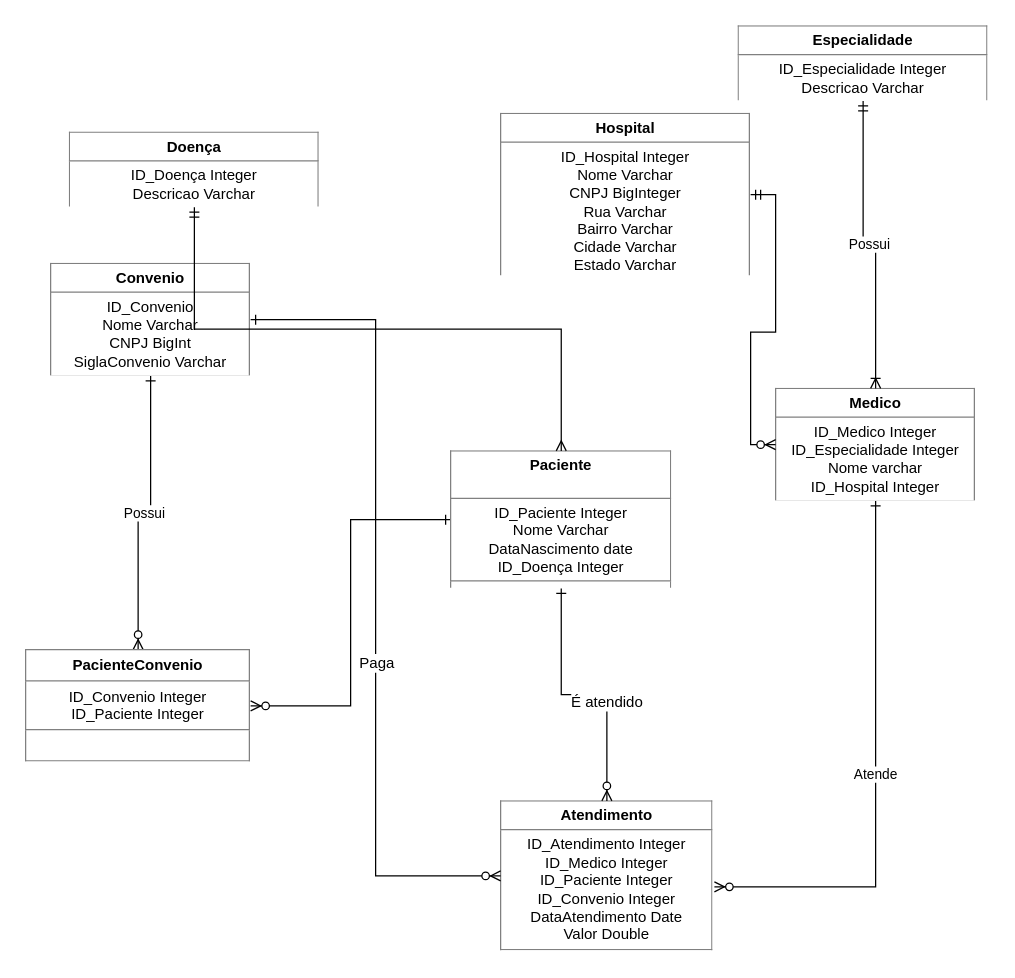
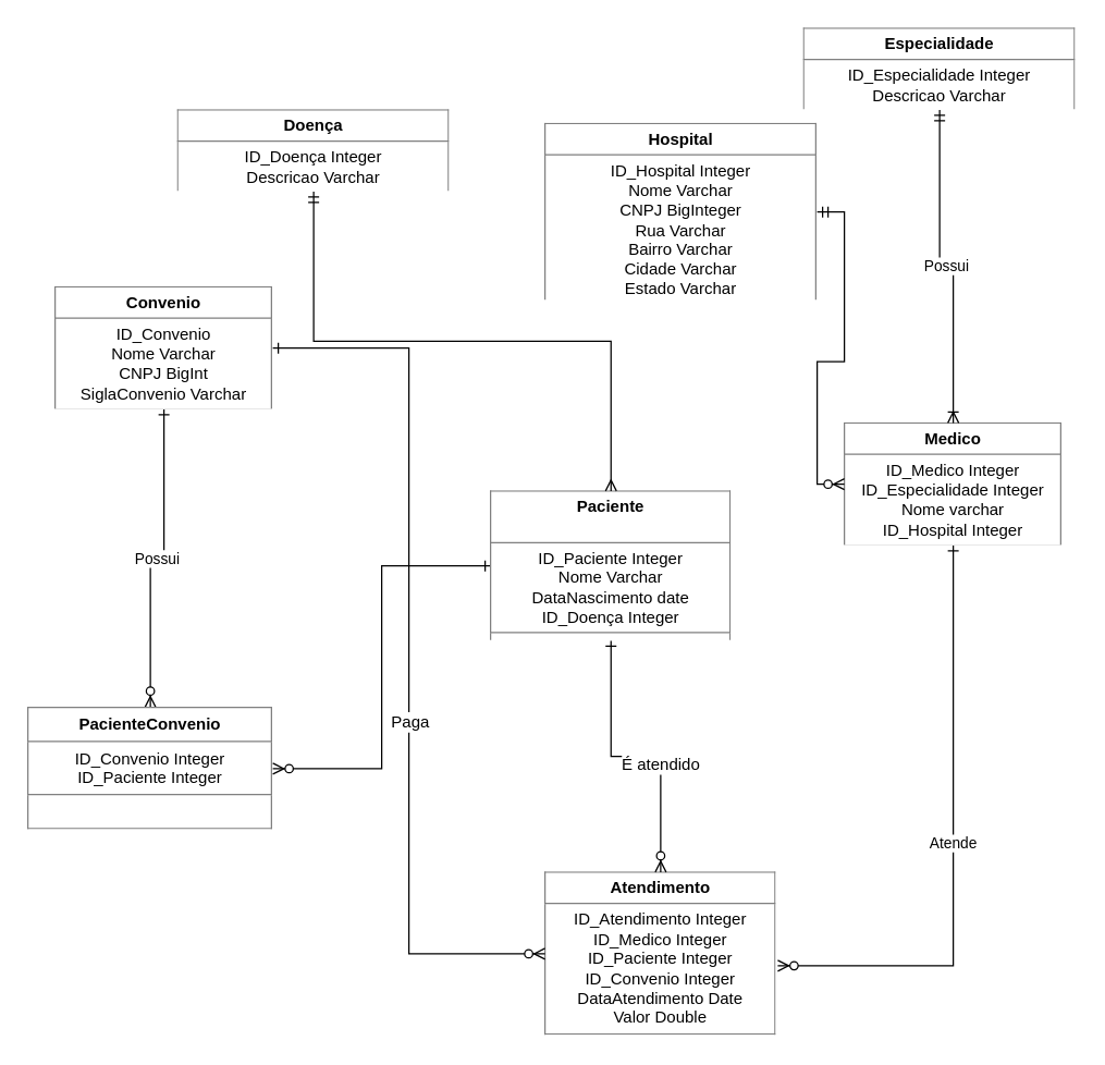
- <mxCell id="22" value="&lt;table border=&quot;1&quot; width=&quot;100%&quot; cellpadding=&quot;4&quot; style=&quot;width: 100% ; height: 100% ; border-collapse: collapse&quot;&gt;&lt;tbody&gt;&lt;tr&gt;&lt;th align=&quot;center&quot;&gt;Doença&lt;/th&gt;&lt;/tr&gt;&lt;tr&gt;&lt;td align=&quot;center&quot;&gt;ID_Doença Integer&lt;br&gt;Descricao Varchar&lt;br&gt;&lt;/td&gt;&lt;/tr&gt;&lt;tr&gt;&lt;td align=&quot;center&quot;&gt;&lt;br&gt;&lt;/td&gt;&lt;/tr&gt;&lt;/tbody&gt;&lt;/table&gt;" style="text;html=1;strokeColor=none;fillColor=none;overflow=fill;" vertex="1" parent="1"><mxGeometry x="55" y="105" width="200" height="60" as="geometry" /></mxCell>
+ <mxCell id="22" value="&lt;table border=&quot;1&quot; width=&quot;100%&quot; cellpadding=&quot;4&quot; style=&quot;width: 100% ; height: 100% ; border-collapse: collapse&quot;&gt;&lt;tbody&gt;&lt;tr&gt;&lt;th align=&quot;center&quot;&gt;Doença&lt;/th&gt;&lt;/tr&gt;&lt;tr&gt;&lt;td align=&quot;center&quot;&gt;ID_Doença Integer&lt;br&gt;Descricao Varchar&lt;br&gt;&lt;/td&gt;&lt;/tr&gt;&lt;tr&gt;&lt;td align=&quot;center&quot;&gt;&lt;br&gt;&lt;/td&gt;&lt;/tr&gt;&lt;/tbody&gt;&lt;/table&gt;" style="text;html=1;strokeColor=none;fillColor=none;overflow=fill;" vertex="1" parent="1"><mxGeometry x="130" y="80" width="200" height="60" as="geometry" /></mxCell>
